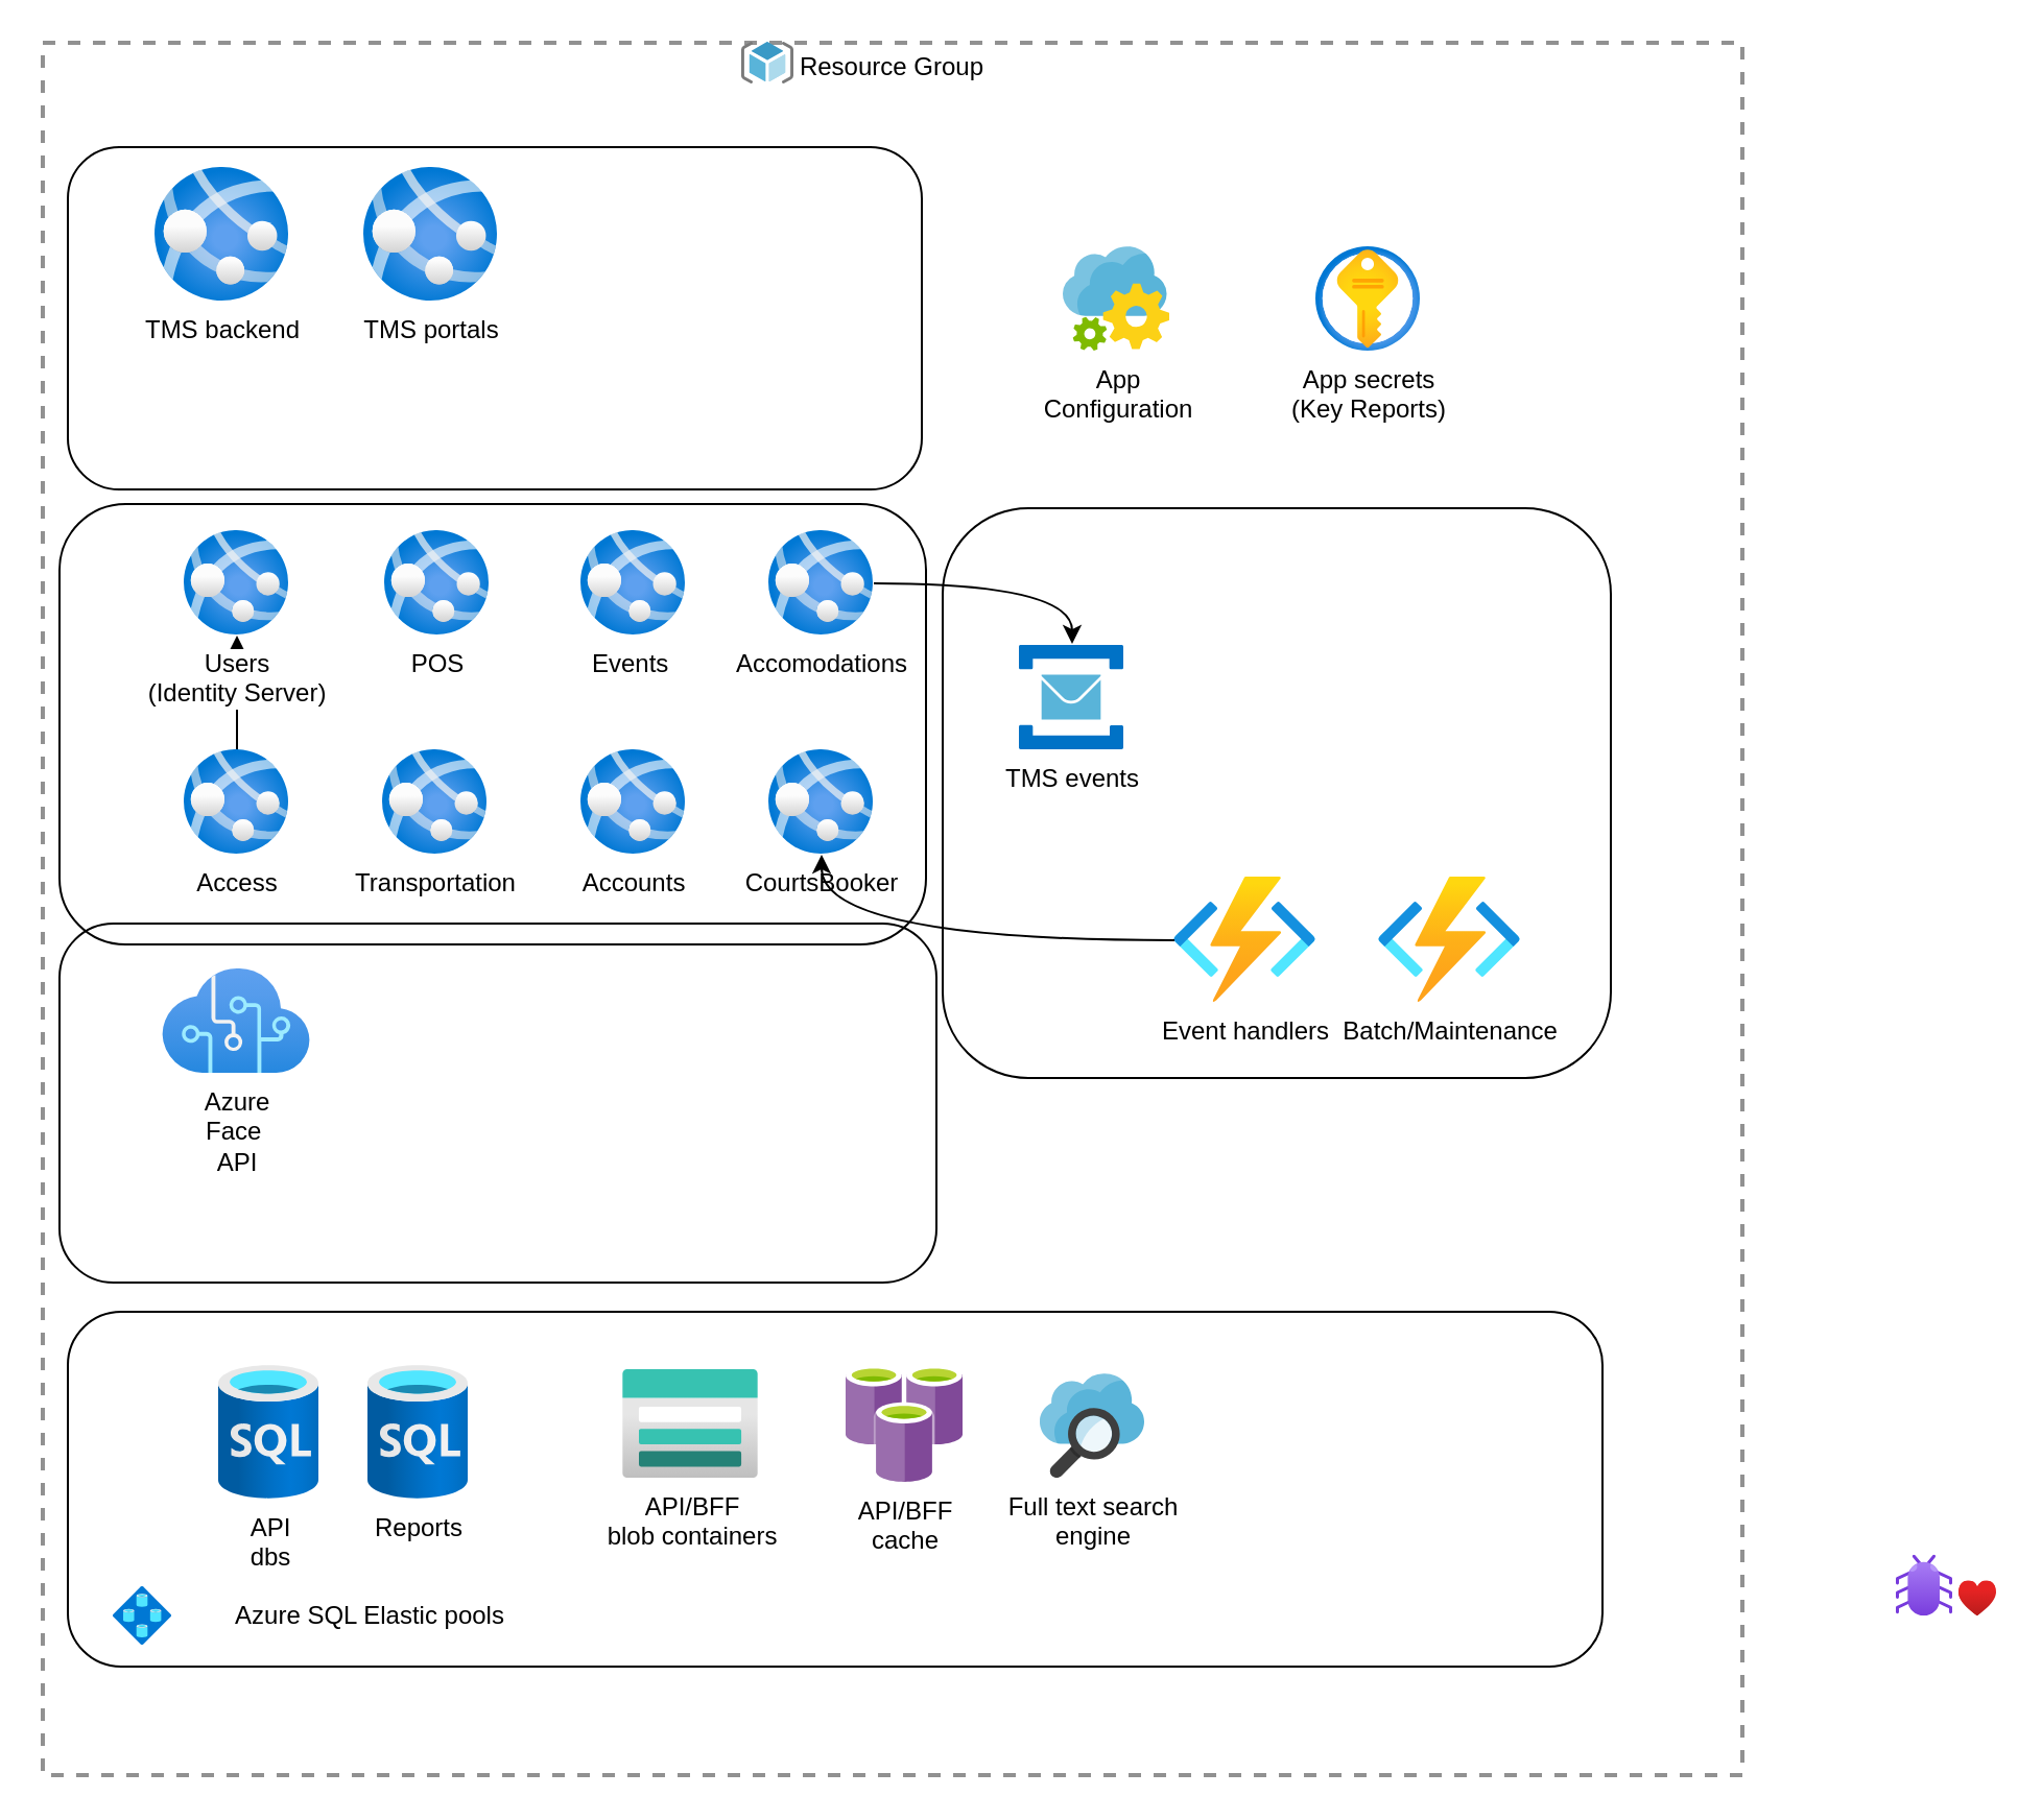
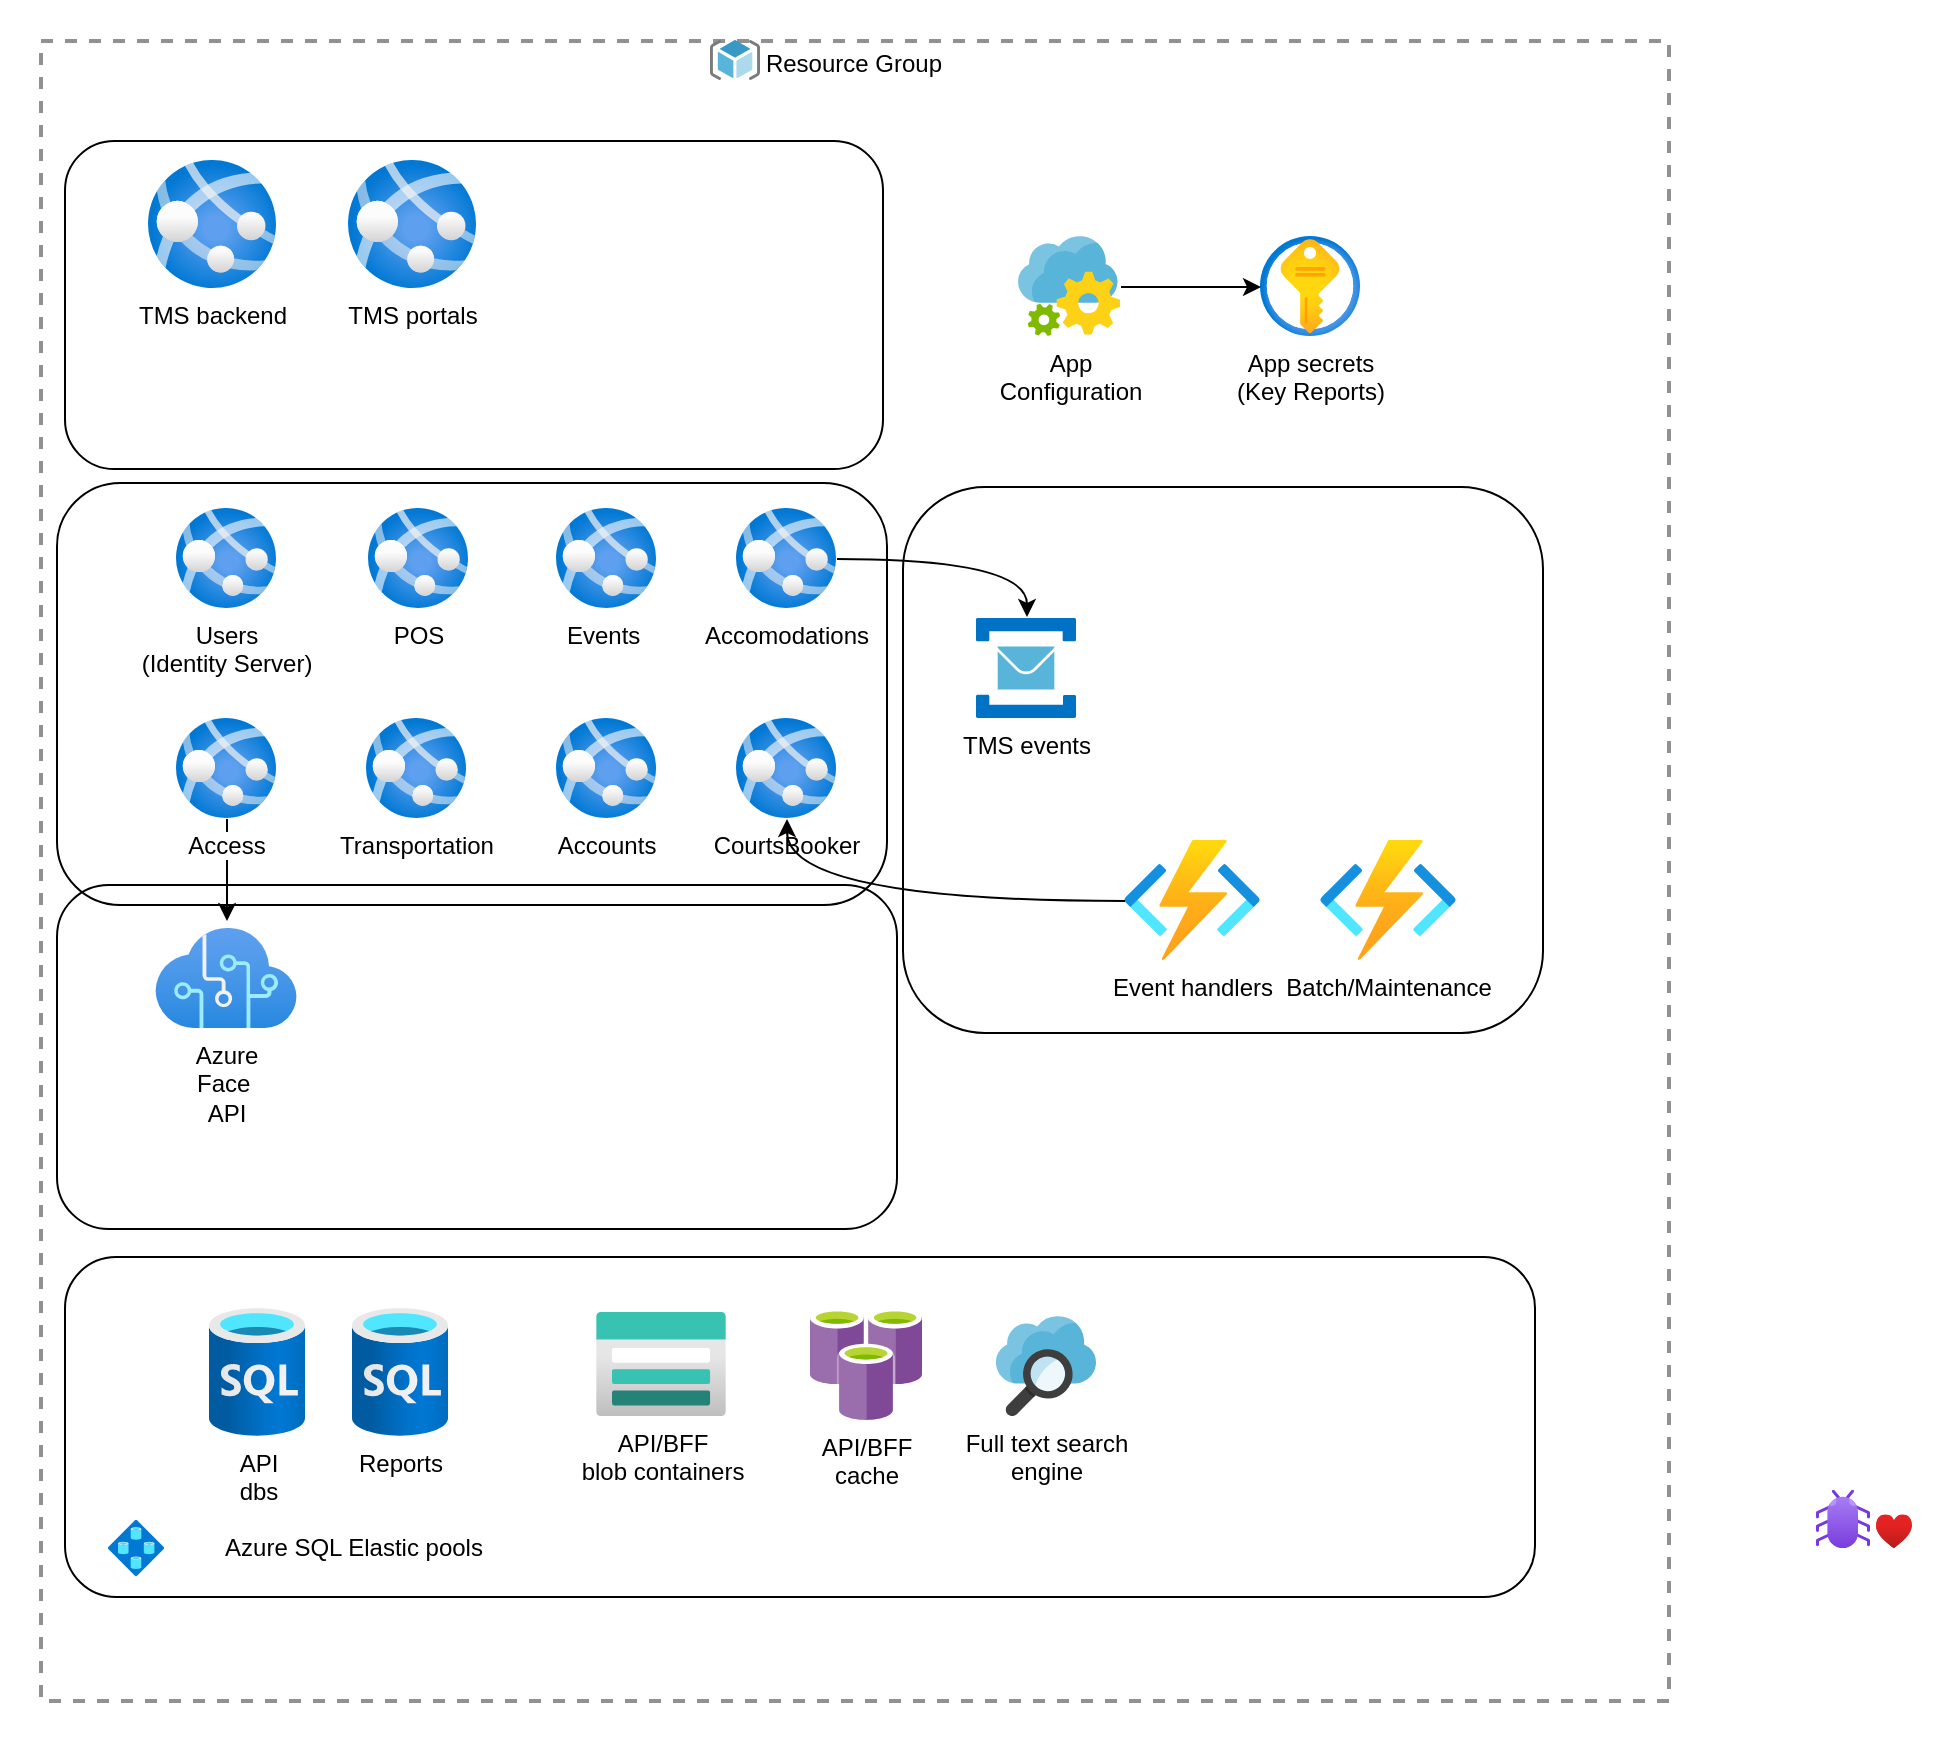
+ <mxCell id="7" style="edgeStyle=orthogonalEdgeStyle;rounded=0;orthogonalLoop=1;jettySize=auto;html=1;fontStyle=4" parent="2" source="5" target="6" edge="1"><mxGeometry relative="1" as="geometry" /></mxCell>
- <mxCell id="22" style="edgeStyle=orthogonalEdgeStyle;rounded=0;orthogonalLoop=1;jettySize=auto;html=1;" edge="1" parent="1" source="23" target="30"><mxGeometry relative="1" as="geometry" /></mxCell>
+ <mxCell id="22" style="edgeStyle=orthogonalEdgeStyle;rounded=0;orthogonalLoop=1;jettySize=auto;html=1;entryX=0.5;entryY=-0.08;entryDx=0;entryDy=0;entryPerimeter=0;" edge="1" parent="1" source="23" target="33"><mxGeometry relative="1" as="geometry" /></mxCell>
